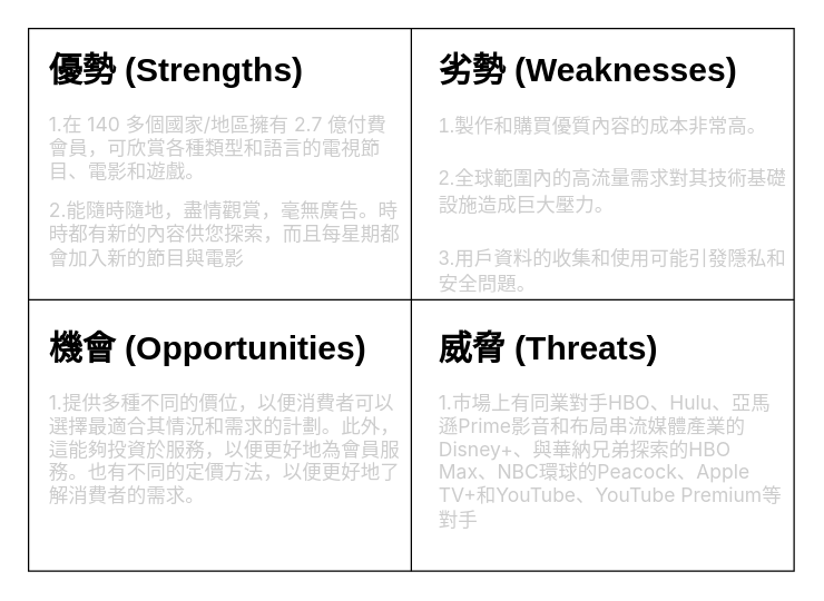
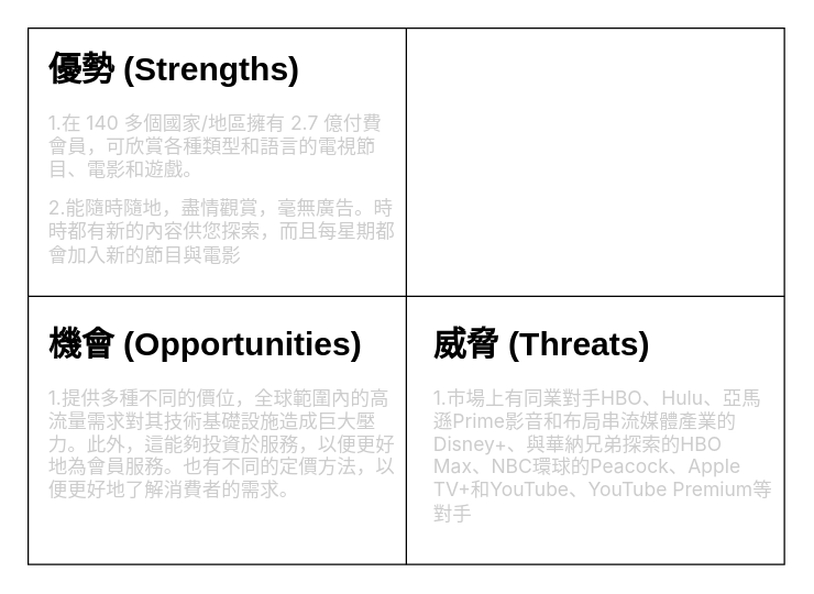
- <mxCell id="10" value="&lt;h1&gt;劣勢 (Weaknesses)&lt;br&gt;&lt;/h1&gt;&lt;div&gt;&lt;div style=&quot;color: rgb(204, 204, 204); font-size: 14px; line-height: 19px;&quot;&gt;&lt;div style=&quot;&quot;&gt;1.製作和購買優質內容的成本非常高。&lt;/div&gt;&lt;div style=&quot;&quot;&gt;&lt;br&gt;&lt;/div&gt;&lt;div style=&quot;&quot;&gt;2.全球範圍內的高流量需求對其技術基礎設施造成巨大壓力。&lt;/div&gt;&lt;div style=&quot;&quot;&gt;&lt;br&gt;&lt;/div&gt;&lt;div style=&quot;&quot;&gt;3.用戶資料的收集和使用可能引發隱私和安全問題。&lt;/div&gt;&lt;/div&gt;&lt;/div&gt;" style="text;html=1;strokeColor=none;fillColor=none;spacing=5;spacingTop=-20;whiteSpace=wrap;overflow=hidden;rounded=0;" vertex="1" parent="1"><mxGeometry x="310" y="30" width="260" height="180" as="geometry" /></mxCell>
- <mxCell id="11" value="&lt;h1&gt;機會 (Opportunities)&lt;/h1&gt;&lt;span style=&quot;color: rgb(204, 204, 204); font-family: -apple-system, BlinkMacSystemFont, &amp;quot;Segoe WPC&amp;quot;, &amp;quot;Segoe UI&amp;quot;, system-ui, Ubuntu, &amp;quot;Droid Sans&amp;quot;, sans-serif; font-size: 14px;&quot;&gt;1.提供多種不同的價位，以便消費者可以選擇最適合其情況和需求的計劃。此外，這能夠投資於服務，以便更好地為會員服務。也有不同的定價方法，以便更好地了解消費者的需求。&lt;/span&gt;" style="text;html=1;strokeColor=none;fillColor=none;spacing=5;spacingTop=-20;whiteSpace=wrap;overflow=hidden;rounded=0;" vertex="1" parent="1"><mxGeometry x="30" y="230" width="260" height="170" as="geometry" /></mxCell>
+ <mxCell id="11" value="&lt;h1&gt;機會 (Opportunities)&lt;/h1&gt;&lt;span style=&quot;color: rgb(204, 204, 204); font-family: -apple-system, BlinkMacSystemFont, &amp;quot;Segoe WPC&amp;quot;, &amp;quot;Segoe UI&amp;quot;, system-ui, Ubuntu, &amp;quot;Droid Sans&amp;quot;, sans-serif; font-size: 14px;&quot;&gt;1.提供多種不同的價位，全球範圍內的高流量需求對其技術基礎設施造成巨大壓力。此外，這能夠投資於服務，以便更好地為會員服務。也有不同的定價方法，以便更好地了解消費者的需求。&lt;/span&gt;" style="text;html=1;strokeColor=none;fillColor=none;spacing=5;spacingTop=-20;whiteSpace=wrap;overflow=hidden;rounded=0;" vertex="1" parent="1"><mxGeometry x="30" y="230" width="260" height="170" as="geometry" /></mxCell>
